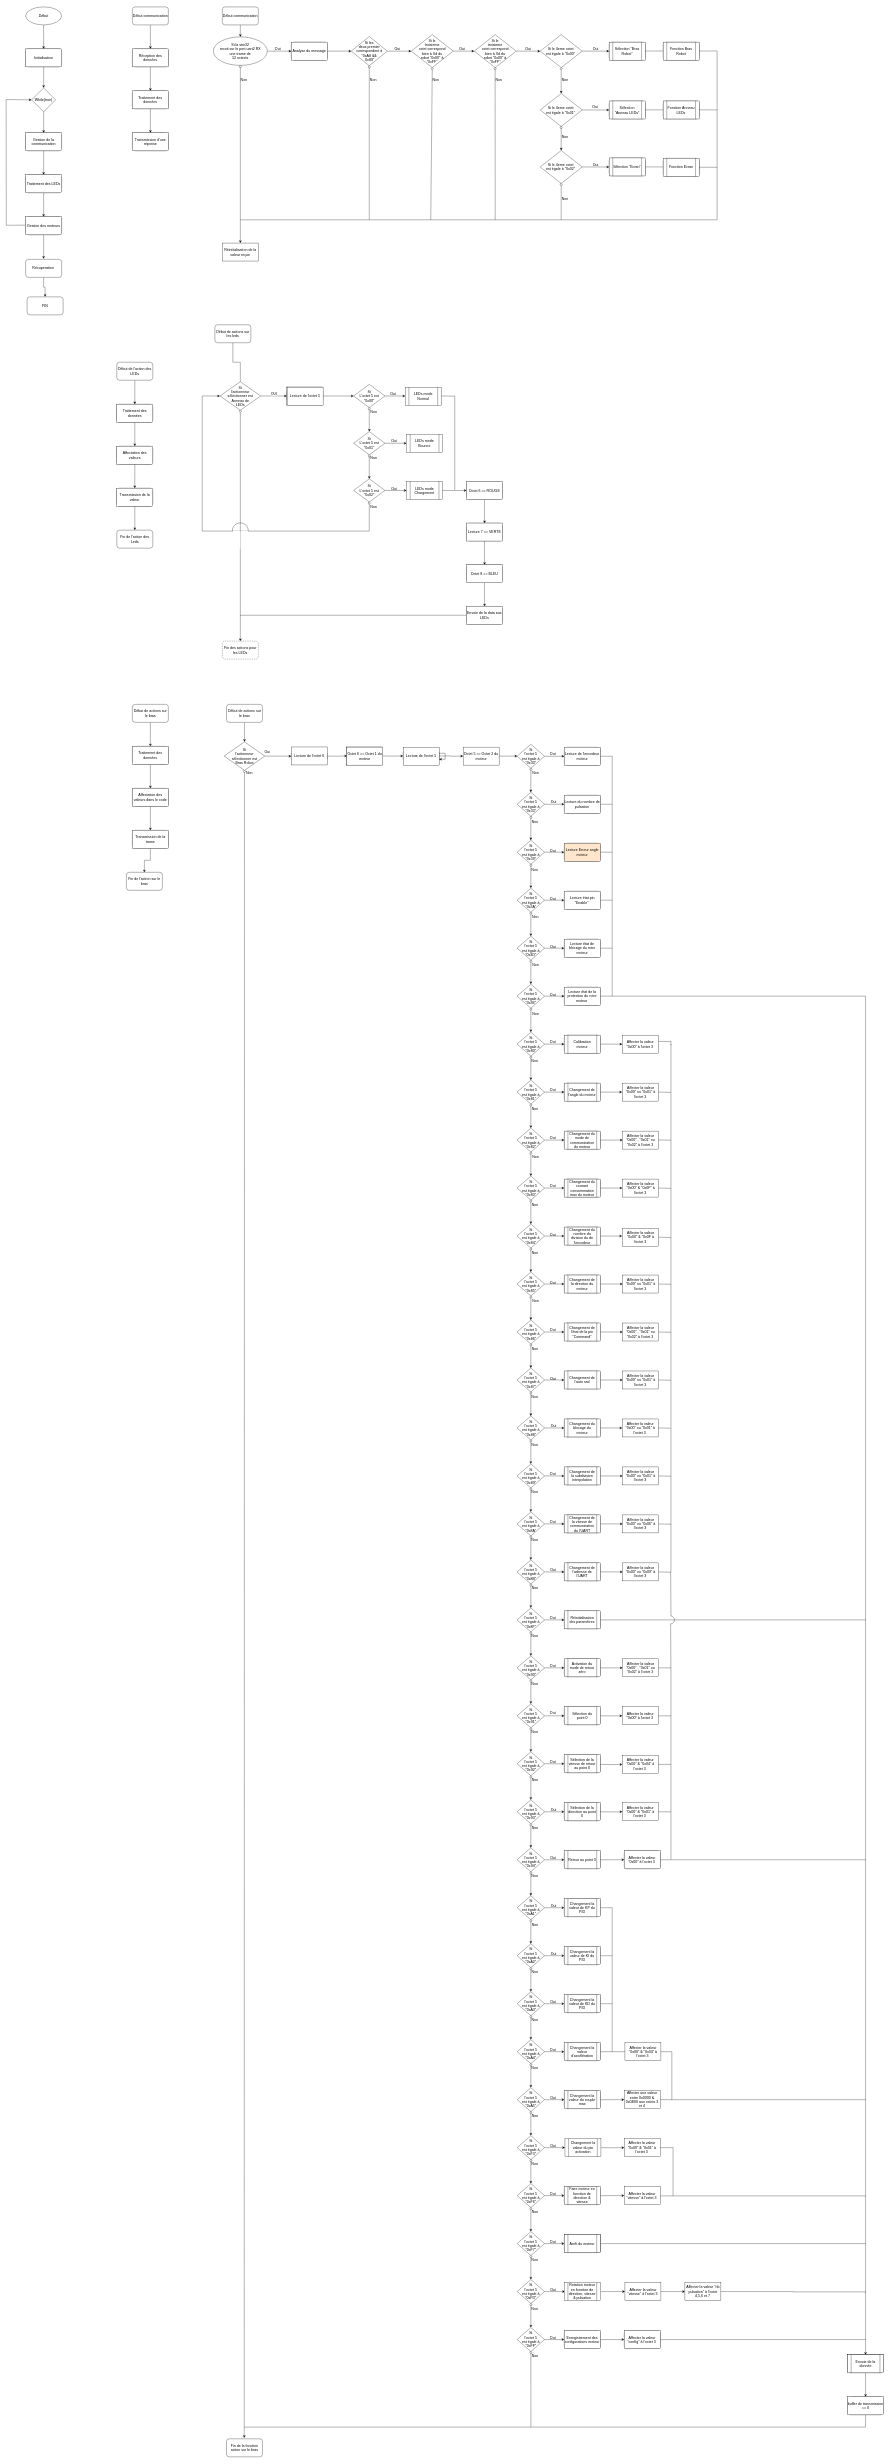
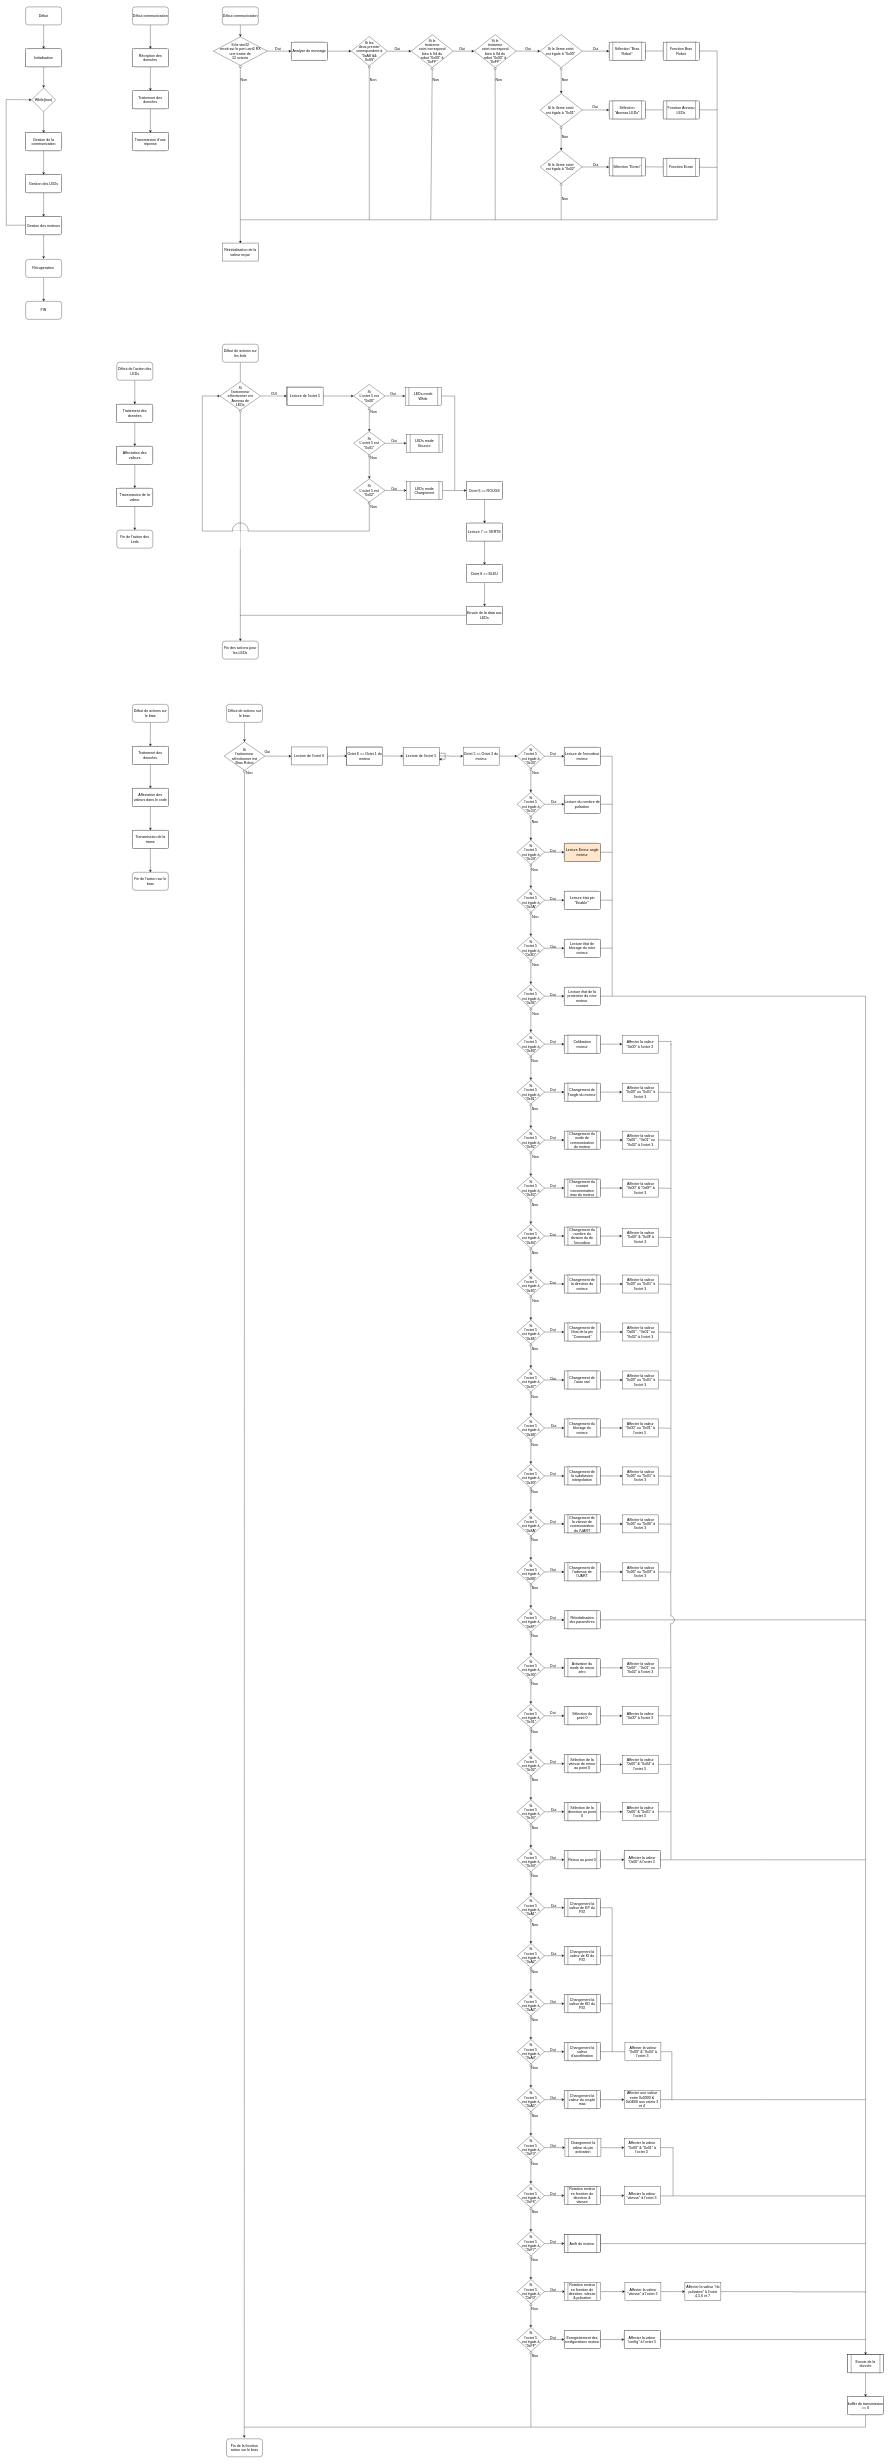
- <mxCell id="3" value="Début" style="ellipse;whiteSpace=wrap;html=1;" vertex="1" parent="1"><mxGeometry x="85" y="20" width="120" height="60" as="geometry" /></mxCell>
+ <mxCell id="3" value="Début" style="rounded=1;whiteSpace=wrap;html=1;" vertex="1" parent="1"><mxGeometry x="85" y="20" width="120" height="60" as="geometry" /></mxCell>
- <mxCell id="22" value="Si la stm32 &lt;br&gt;recoit sur le port uart2 RX &lt;br&gt;une trame de &lt;br&gt;12 octects" style="ellipse;whiteSpace=wrap;html=1;" vertex="1" parent="1"><mxGeometry x="711" y="120" width="180" height="95" as="geometry" /></mxCell>
+ <mxCell id="22" value="Si la stm32 &lt;br&gt;recoit sur le port uart2 RX &lt;br&gt;une trame de &lt;br&gt;12 octects" style="rhombus;whiteSpace=wrap;html=1;rounded=0&#10;;" vertex="1" parent="1"><mxGeometry x="711" y="120" width="180" height="95" as="geometry" /></mxCell>
- <mxCell id="426" value="Traitement des LEDs" style="rounded=0;whiteSpace=wrap;html=1;" vertex="1" parent="1"><mxGeometry x="85" y="580" width="120" height="60" as="geometry" /></mxCell>
+ <mxCell id="426" value="Gestion des LEDs" style="rounded=0;whiteSpace=wrap;html=1;" vertex="1" parent="1"><mxGeometry x="85" y="580" width="120" height="60" as="geometry" /></mxCell>
- <mxCell id="21" value="" style="edgeStyle=none;rounded=0;orthogonalLoop=1;jettySize=auto;html=1;entryX=0.5;entryY=0;entryDx=0;entryDy=0;" edge="1" parent="1" source="22" target="417"><mxGeometry relative="1" as="geometry"><mxPoint x="801" y="795" as="targetPoint" /></mxGeometry></mxCell>
+ <mxCell id="21" value="" style="edgeStyle=none;rounded=0;orthogonalLoop=1;jettySize=auto;html=1;entryX=0.5;entryY=0;entryDx=0;entryDy=0;endArrow=diamond;" edge="1" parent="1" source="22" target="417"><mxGeometry relative="1" as="geometry"><mxPoint x="801" y="795" as="targetPoint" /></mxGeometry></mxCell>
- <mxCell id="574" value="FIN" style="whiteSpace=wrap;html=1;rounded=1;" vertex="1" parent="1"><mxGeometry x="90" y="987" width="120" height="60" as="geometry" /></mxCell>
+ <mxCell id="574" value="FIN" style="whiteSpace=wrap;html=1;rounded=1;" vertex="1" parent="1"><mxGeometry x="85" y="1002" width="120" height="60" as="geometry" /></mxCell>
- <mxCell id="76" value="Début de actions sur les leds" style="whiteSpace=wrap;html=1;rounded=1;" vertex="1" parent="1"><mxGeometry x="716" y="1080" width="120" height="60" as="geometry" /></mxCell>
+ <mxCell id="76" value="Début de actions sur les leds" style="whiteSpace=wrap;html=1;rounded=1;" vertex="1" parent="1"><mxGeometry x="741" y="1145" width="120" height="60" as="geometry" /></mxCell>
- <mxCell id="478" value="LEDs mode Normal" style="shape=process;whiteSpace=wrap;html=1;backgroundOutline=1;" vertex="1" parent="1"><mxGeometry x="1351" y="1288.5" width="120" height="60" as="geometry" /></mxCell>
+ <mxCell id="478" value="LEDs mode While" style="shape=process;whiteSpace=wrap;html=1;backgroundOutline=1;" vertex="1" parent="1"><mxGeometry x="1351" y="1288.5" width="120" height="60" as="geometry" /></mxCell>
- <mxCell id="111" value="Fin des actions pour les LEDs" style="whiteSpace=wrap;html=1;rounded=1;dashed=1;" vertex="1" parent="1"><mxGeometry x="741" y="2134.995" width="120" height="60" as="geometry" /></mxCell>
+ <mxCell id="111" value="Fin des actions pour les LEDs" style="whiteSpace=wrap;html=1;rounded=1;" vertex="1" parent="1"><mxGeometry x="741" y="2134.995" width="120" height="60" as="geometry" /></mxCell>
- <mxCell id="401" value="Fin de l'action sur le bras" style="whiteSpace=wrap;html=1;rounded=1;" vertex="1" parent="1"><mxGeometry x="421" y="2906" width="120" height="60" as="geometry" /></mxCell>
+ <mxCell id="401" value="Fin de l'action sur le bras" style="whiteSpace=wrap;html=1;rounded=1;" vertex="1" parent="1"><mxGeometry x="441" y="2906" width="120" height="60" as="geometry" /></mxCell>
- <mxCell id="563" value="Faire moteur en fonction de direction &amp;amp; vitesse" style="shape=process;whiteSpace=wrap;html=1;backgroundOutline=1;" vertex="1" parent="1"><mxGeometry x="1881.36" y="7289" width="120" height="60" as="geometry" /></mxCell>
+ <mxCell id="563" value="Rotation moteur en fonction de direction &amp;amp; vitesse" style="shape=process;whiteSpace=wrap;html=1;backgroundOutline=1;" vertex="1" parent="1"><mxGeometry x="1881.36" y="7289" width="120" height="60" as="geometry" /></mxCell>
